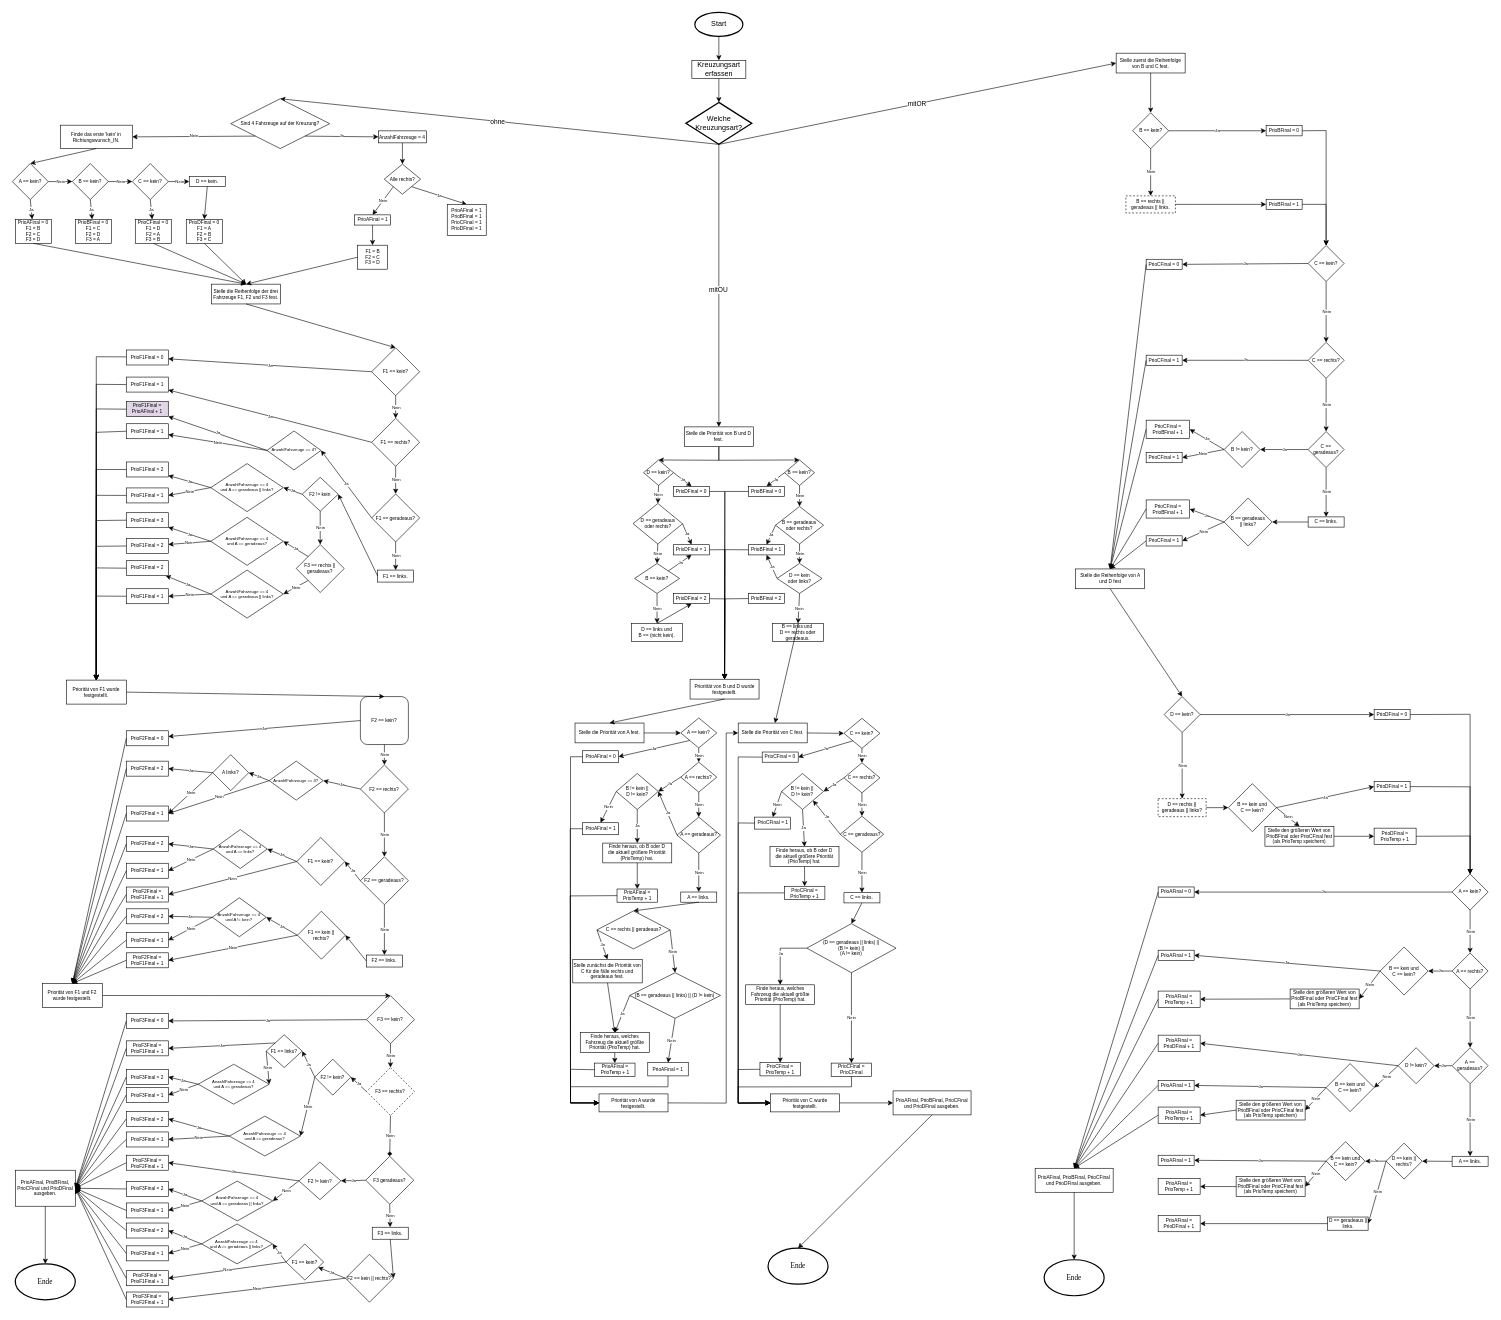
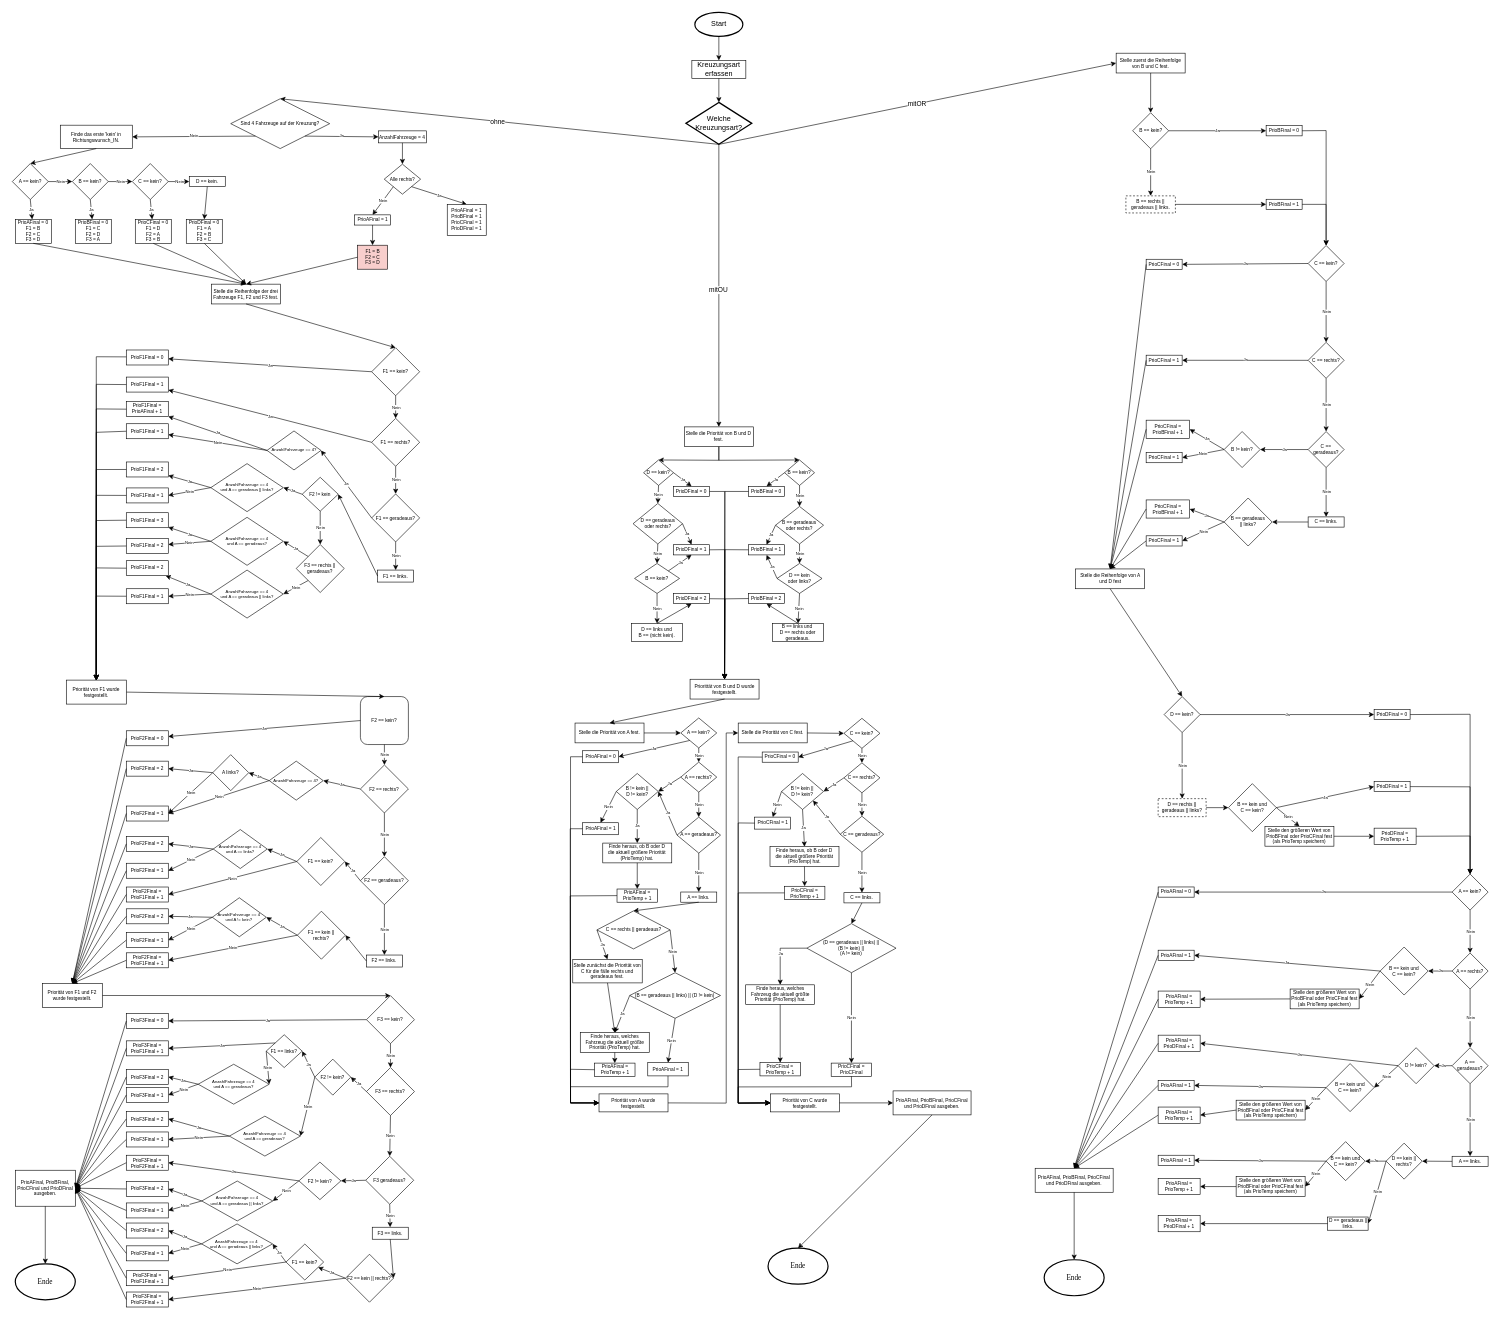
- <mxCell id="234" value="F1 = B&lt;div&gt;F2 = C&lt;/div&gt;&lt;div&gt;F3 = D&lt;/div&gt;" style="rounded=0;whiteSpace=wrap;html=1;fontSize=8;" parent="1" vertex="1"><mxGeometry x="595.5" y="408.09" width="50" height="40" as="geometry" /></mxCell>
+ <mxCell id="234" value="F1 = B&lt;div&gt;F2 = C&lt;/div&gt;&lt;div&gt;F3 = D&lt;/div&gt;" style="rounded=0;whiteSpace=wrap;html=1;fontSize=8;fillColor=#f8cecc;" parent="1" vertex="1"><mxGeometry x="595.5" y="408.09" width="50" height="40" as="geometry" /></mxCell>
- <mxCell id="274" value="PrioF1Final = PrioAFinal + 1" style="rounded=0;whiteSpace=wrap;html=1;fontSize=8;fillColor=#e1d5e7;" parent="1" vertex="1"><mxGeometry x="210" y="668.91" width="70" height="25" as="geometry" /></mxCell>
+ <mxCell id="274" value="PrioF1Final = PrioAFinal + 1" style="rounded=0;whiteSpace=wrap;html=1;fontSize=8;" parent="1" vertex="1"><mxGeometry x="210" y="668.91" width="70" height="25" as="geometry" /></mxCell>
- <mxCell id="57" value="" style="endArrow=classic;html=1;rounded=0;exitX=0.5;exitY=0;exitDx=0;exitDy=0;" parent="1" source="56" target="99" edge="1"><mxGeometry width="50" height="50" relative="1" as="geometry"><mxPoint x="1164.75" y="1048.57" as="sourcePoint" /><mxPoint x="1214.75" y="998.57" as="targetPoint" /></mxGeometry></mxCell>
+ <mxCell id="57" value="" style="endArrow=classic;html=1;rounded=0;exitX=0.5;exitY=0;exitDx=0;exitDy=0;entryX=0.5;entryY=1;entryDx=0;entryDy=0;" parent="1" source="56" target="27" edge="1"><mxGeometry width="50" height="50" relative="1" as="geometry"><mxPoint x="1164.75" y="1048.57" as="sourcePoint" /><mxPoint x="1214.75" y="998.57" as="targetPoint" /></mxGeometry></mxCell>
- <mxCell id="196" value="F3 == rechts?" style="rhombus;whiteSpace=wrap;html=1;fontSize=8;dashed=1;" parent="1" vertex="1"><mxGeometry x="610.38" y="1778.84" width="80" height="80" as="geometry" /></mxCell>
+ <mxCell id="196" value="F3 == rechts?" style="rhombus;whiteSpace=wrap;html=1;fontSize=8;" parent="1" vertex="1"><mxGeometry x="610.38" y="1778.84" width="80" height="80" as="geometry" /></mxCell>
- <mxCell id="199" value="" style="endArrow=diamond;html=1;rounded=0;exitX=0.5;exitY=1;exitDx=0;exitDy=0;fontSize=7;entryX=0.5;entryY=0;entryDx=0;entryDy=0;" parent="1" source="196" target="201" edge="1"><mxGeometry relative="1" as="geometry"><mxPoint x="693.38" y="1993.23" as="sourcePoint" /><mxPoint x="650.384" y="1914.41" as="targetPoint" /></mxGeometry></mxCell>
+ <mxCell id="199" value="" style="endArrow=classic;html=1;rounded=0;exitX=0.5;exitY=1;exitDx=0;exitDy=0;fontSize=7;entryX=0.5;entryY=0;entryDx=0;entryDy=0;" parent="1" source="196" target="201" edge="1"><mxGeometry relative="1" as="geometry"><mxPoint x="693.38" y="1993.23" as="sourcePoint" /><mxPoint x="650.384" y="1914.41" as="targetPoint" /></mxGeometry></mxCell>
